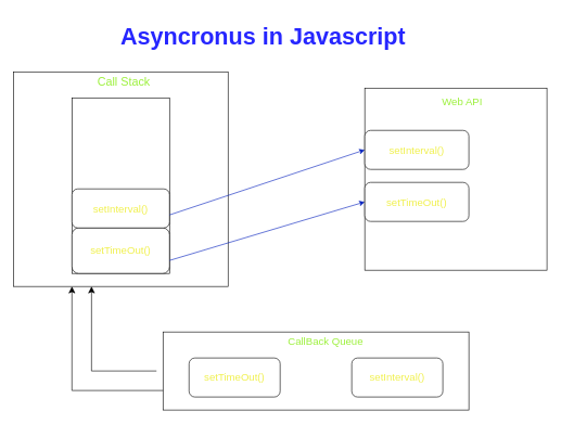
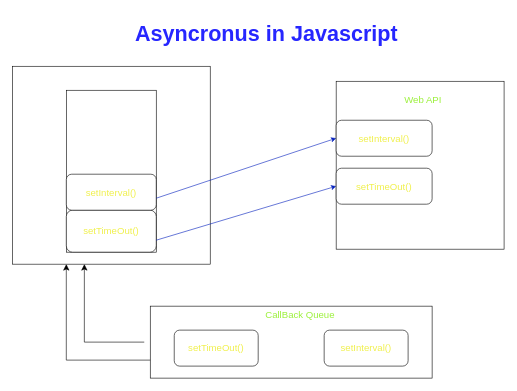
- <mxCell id="4" value="&lt;h1&gt;&lt;font color=&quot;#2626ff&quot;&gt;Asyncronus in Javascript&lt;/font&gt;&lt;/h1&gt;&lt;div&gt;&lt;br&gt;&lt;/div&gt;" style="text;html=1;strokeColor=none;fillColor=none;spacing=5;spacingTop=-20;whiteSpace=wrap;overflow=hidden;rounded=0;fontSize=18;fontColor=#9CF03C;" vertex="1" parent="1"><mxGeometry x="180" y="20" width="500" height="80" as="geometry" /></mxCell>
+ <mxCell id="4" value="&lt;h1&gt;&lt;font color=&quot;#2626ff&quot;&gt;Asyncronus in Javascript&lt;/font&gt;&lt;/h1&gt;&lt;div&gt;&lt;br&gt;&lt;/div&gt;" style="text;html=1;strokeColor=none;fillColor=none;spacing=5;spacingTop=-20;whiteSpace=wrap;overflow=hidden;rounded=0;fontSize=18;fontColor=#9CF03C;" vertex="1" parent="1"><mxGeometry x="220" y="20" width="500" height="80" as="geometry" /></mxCell>
- <mxCell id="3" value="&lt;font color=&quot;#9cf03c&quot; style=&quot;font-size: 18px;&quot;&gt;Call Stack&lt;/font&gt;" style="text;html=1;strokeColor=none;fillColor=none;align=center;verticalAlign=middle;whiteSpace=wrap;rounded=0;" vertex="1" parent="1"><mxGeometry x="90" y="110" width="200" height="30" as="geometry" /></mxCell>
- <mxCell id="11" value="&lt;font color=&quot;#9cf03c&quot;&gt;Web API&lt;/font&gt;" style="text;html=1;strokeColor=none;fillColor=none;align=center;verticalAlign=middle;whiteSpace=wrap;rounded=0;fontSize=16;fontColor=#F0F04D;" vertex="1" parent="1"><mxGeometry x="645" y="140" width="130" height="30" as="geometry" /></mxCell>
+ <mxCell id="11" value="&lt;font color=&quot;#9cf03c&quot;&gt;Web API&lt;/font&gt;" style="text;html=1;strokeColor=none;fillColor=none;align=center;verticalAlign=middle;whiteSpace=wrap;rounded=0;fontSize=16;fontColor=#F0F04D;" vertex="1" parent="1"><mxGeometry x="640" y="150" width="130" height="30" as="geometry" /></mxCell>
